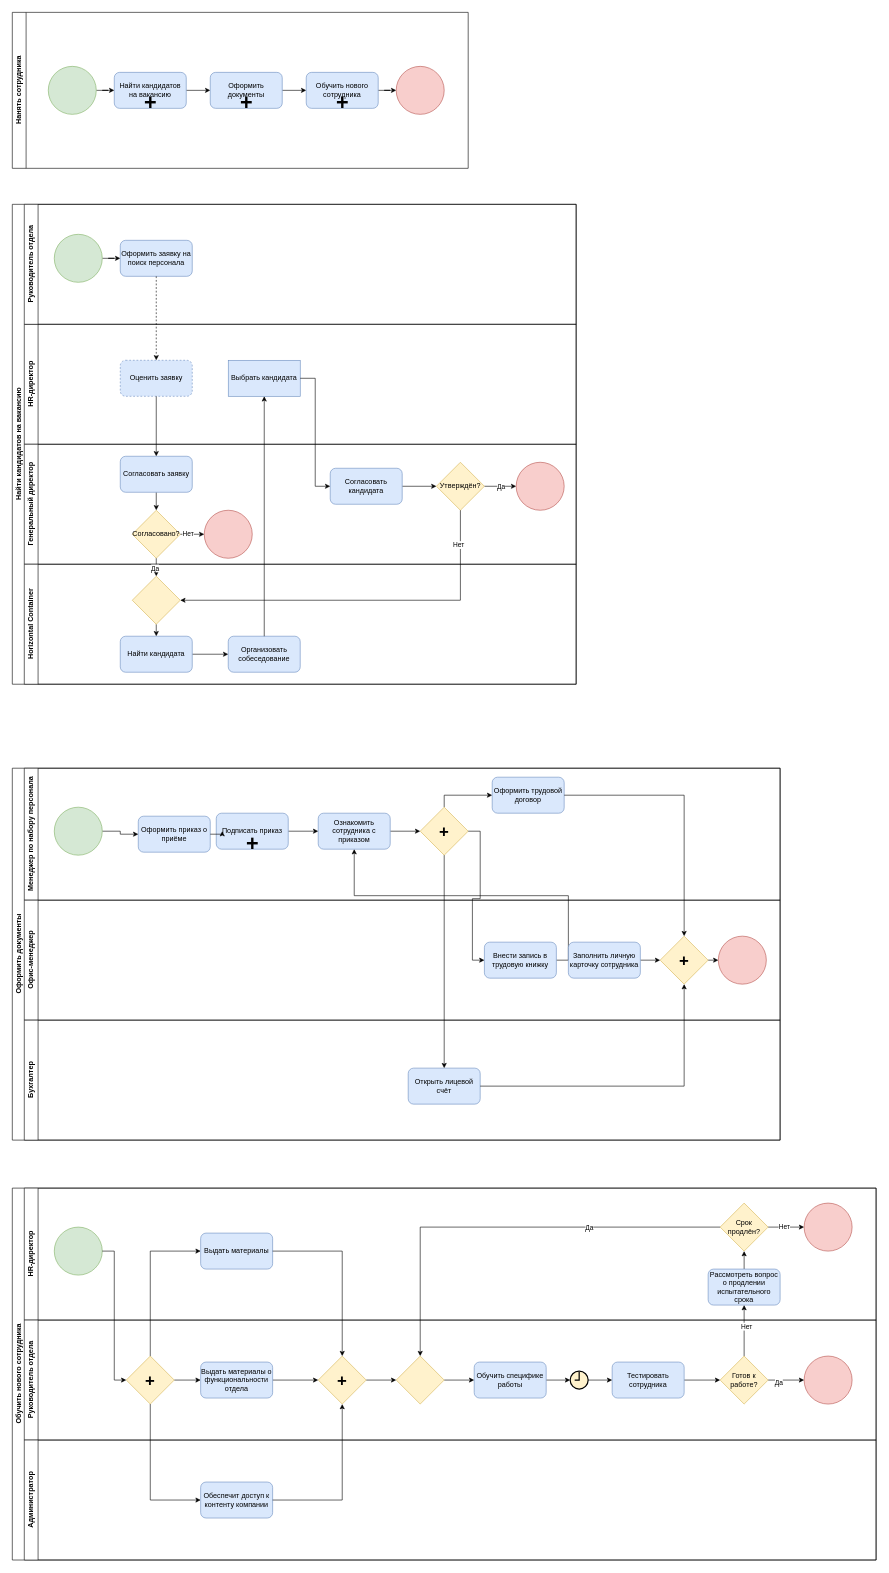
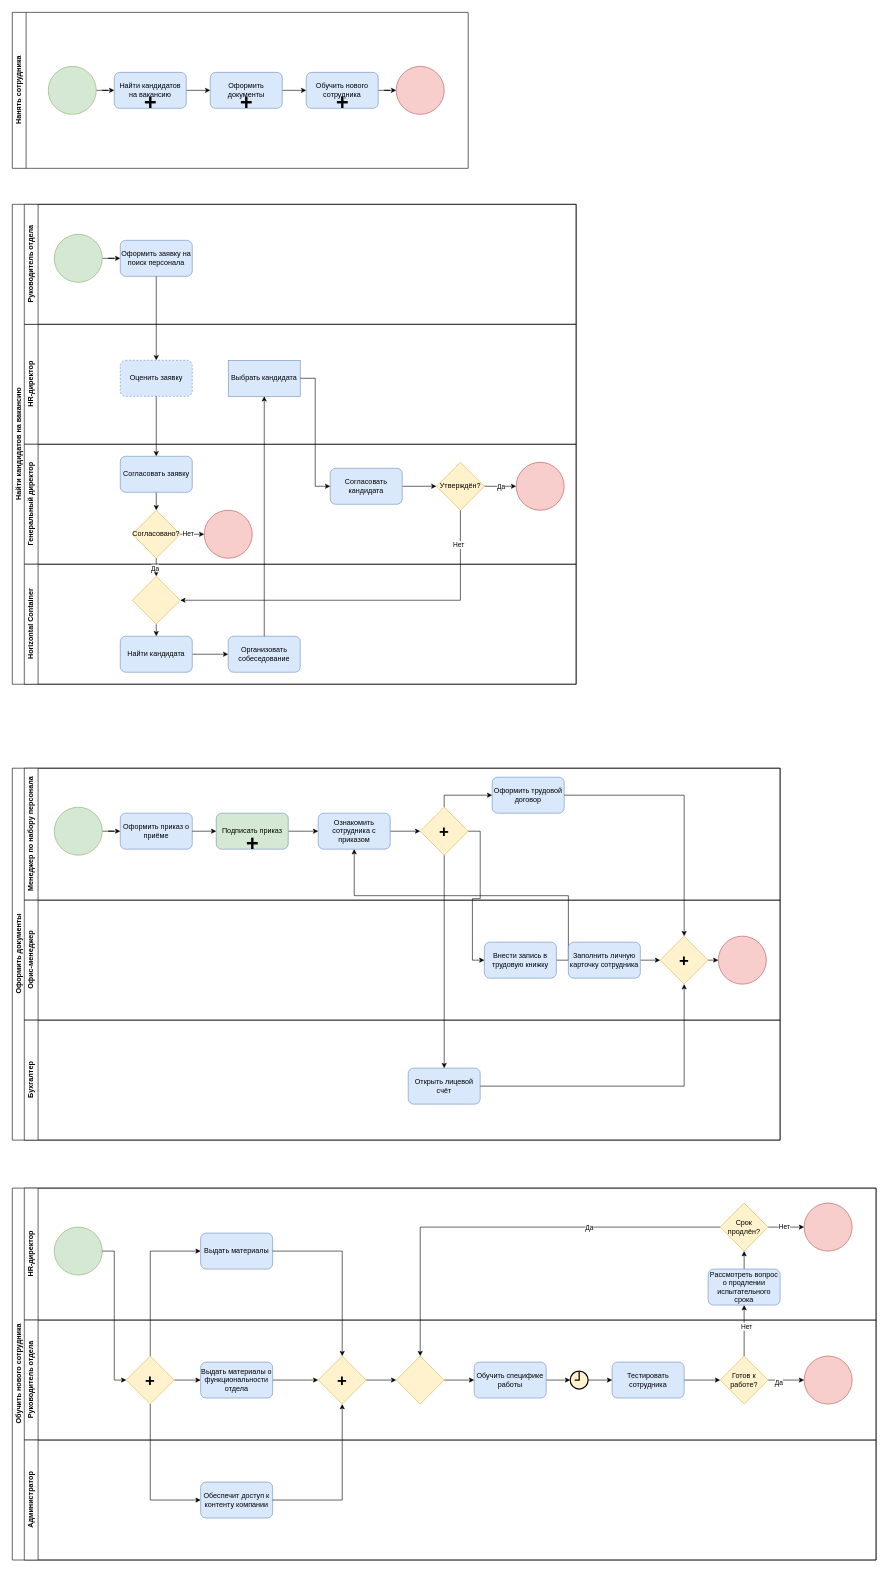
- <mxCell id="49" style="edgeStyle=orthogonalEdgeStyle;rounded=0;orthogonalLoop=1;jettySize=auto;html=1;exitX=0.5;exitY=1;exitDx=0;exitDy=0;entryX=0.5;entryY=0;entryDx=0;entryDy=0;dashed=1;" parent="1" source="48" target="17" edge="1"><mxGeometry relative="1" as="geometry" /></mxCell>
+ <mxCell id="49" style="edgeStyle=orthogonalEdgeStyle;rounded=0;orthogonalLoop=1;jettySize=auto;html=1;exitX=0.5;exitY=1;exitDx=0;exitDy=0;entryX=0.5;entryY=0;entryDx=0;entryDy=0;" parent="1" source="48" target="17" edge="1"><mxGeometry relative="1" as="geometry" /></mxCell>
- <mxCell id="54" value="Подписать приказ" style="rounded=1;whiteSpace=wrap;html=1;fillColor=#dae8fc;strokeColor=#6c8ebf;" vertex="1" parent="51"><mxGeometry x="320" y="75" width="120" height="60" as="geometry" /></mxCell>
+ <mxCell id="54" value="Подписать приказ" style="rounded=1;whiteSpace=wrap;html=1;fillColor=#d5e8d4;strokeColor=#6c8ebf;" vertex="1" parent="51"><mxGeometry x="320" y="75" width="120" height="60" as="geometry" /></mxCell>
- <mxCell id="52" value="Оформить приказ о приёме" style="rounded=1;whiteSpace=wrap;html=1;fillColor=#dae8fc;strokeColor=#6c8ebf;" vertex="1" parent="51"><mxGeometry x="190" y="80" width="120" height="60" as="geometry" /></mxCell>
+ <mxCell id="52" value="Оформить приказ о приёме" style="rounded=1;whiteSpace=wrap;html=1;fillColor=#dae8fc;strokeColor=#6c8ebf;" vertex="1" parent="51"><mxGeometry x="160" y="75" width="120" height="60" as="geometry" /></mxCell>
